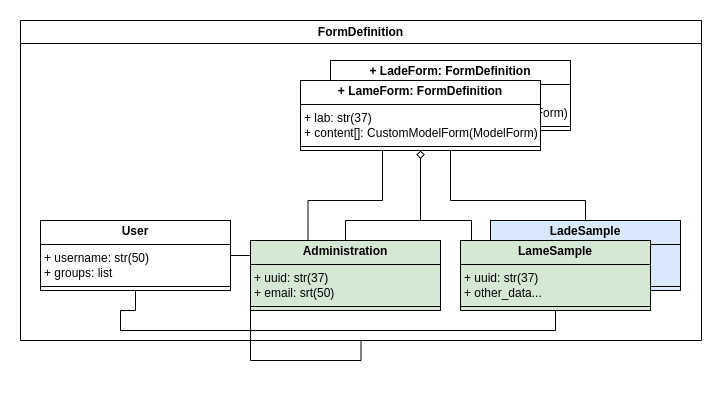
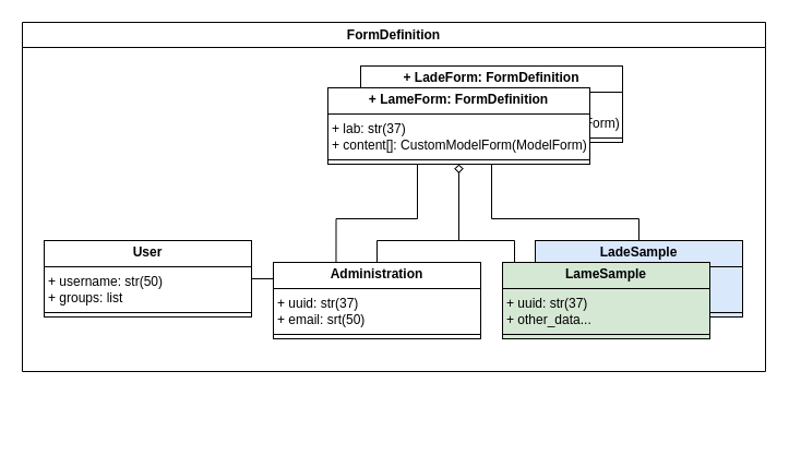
- <mxCell id="13" value="&lt;p style=&quot;margin:0px;margin-top:4px;text-align:center;&quot;&gt;&lt;b&gt;Administration&lt;/b&gt;&lt;/p&gt;&lt;hr size=&quot;1&quot; style=&quot;border-style:solid;&quot;&gt;&lt;p style=&quot;margin:0px;margin-left:4px;&quot;&gt;+ uuid: str(37)&lt;br&gt;+ email: srt(50)&lt;/p&gt;&lt;hr size=&quot;1&quot; style=&quot;border-style:solid;&quot;&gt;&lt;p style=&quot;margin:0px;margin-left:4px;&quot;&gt;&lt;br&gt;&lt;/p&gt;" style="verticalAlign=top;align=left;overflow=fill;html=1;whiteSpace=wrap;swimlaneLine=1;fillColor=#d5e8d4;" vertex="1" parent="1"><mxGeometry x="250" y="240" width="190" height="70" as="geometry" /></mxCell>
+ <mxCell id="13" value="&lt;p style=&quot;margin:0px;margin-top:4px;text-align:center;&quot;&gt;&lt;b&gt;Administration&lt;/b&gt;&lt;/p&gt;&lt;hr size=&quot;1&quot; style=&quot;border-style:solid;&quot;&gt;&lt;p style=&quot;margin:0px;margin-left:4px;&quot;&gt;+ uuid: str(37)&lt;br&gt;+ email: srt(50)&lt;/p&gt;&lt;hr size=&quot;1&quot; style=&quot;border-style:solid;&quot;&gt;&lt;p style=&quot;margin:0px;margin-left:4px;&quot;&gt;&lt;br&gt;&lt;/p&gt;" style="verticalAlign=top;align=left;overflow=fill;html=1;whiteSpace=wrap;swimlaneLine=1;" vertex="1" parent="1"><mxGeometry x="250" y="240" width="190" height="70" as="geometry" /></mxCell>
- <mxCell id="9" style="edgeStyle=orthogonalEdgeStyle;rounded=0;orthogonalLoop=1;jettySize=auto;html=1;endArrow=none;endFill=0;exitX=0.5;exitY=1;exitDx=0;exitDy=0;swimlaneLine=1;" edge="1" parent="1" source="11" target="14"><mxGeometry relative="1" as="geometry"><Array as="points"><mxPoint x="120" y="310" /><mxPoint x="120" y="330" /><mxPoint x="555" y="330" /></Array></mxGeometry></mxCell>
- <mxCell id="10" style="edgeStyle=orthogonalEdgeStyle;rounded=0;orthogonalLoop=1;jettySize=auto;html=1;exitX=1;exitY=0.5;exitDx=0;exitDy=0;endArrow=none;endFill=0;" edge="1" parent="1" source="11" target="8"><mxGeometry relative="1" as="geometry" /></mxCell>
+ <mxCell id="10" style="edgeStyle=orthogonalEdgeStyle;rounded=0;orthogonalLoop=1;jettySize=auto;html=1;exitX=1;exitY=0.5;exitDx=0;exitDy=0;entryX=0;entryY=0.5;entryDx=0;entryDy=0;endArrow=none;endFill=0;" edge="1" parent="1" source="11" target="13"><mxGeometry relative="1" as="geometry" /></mxCell>
